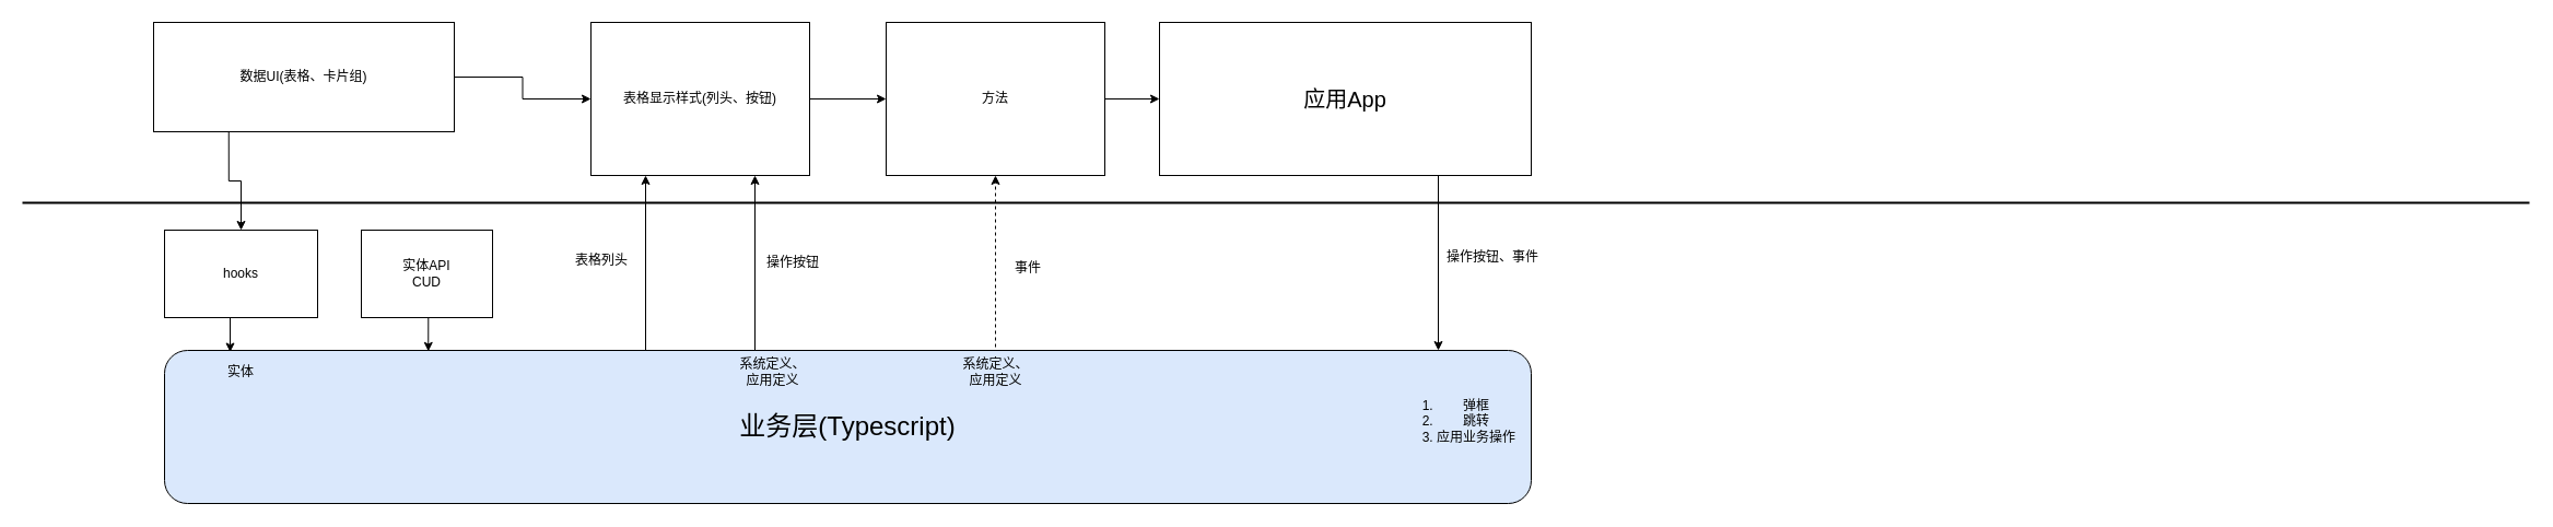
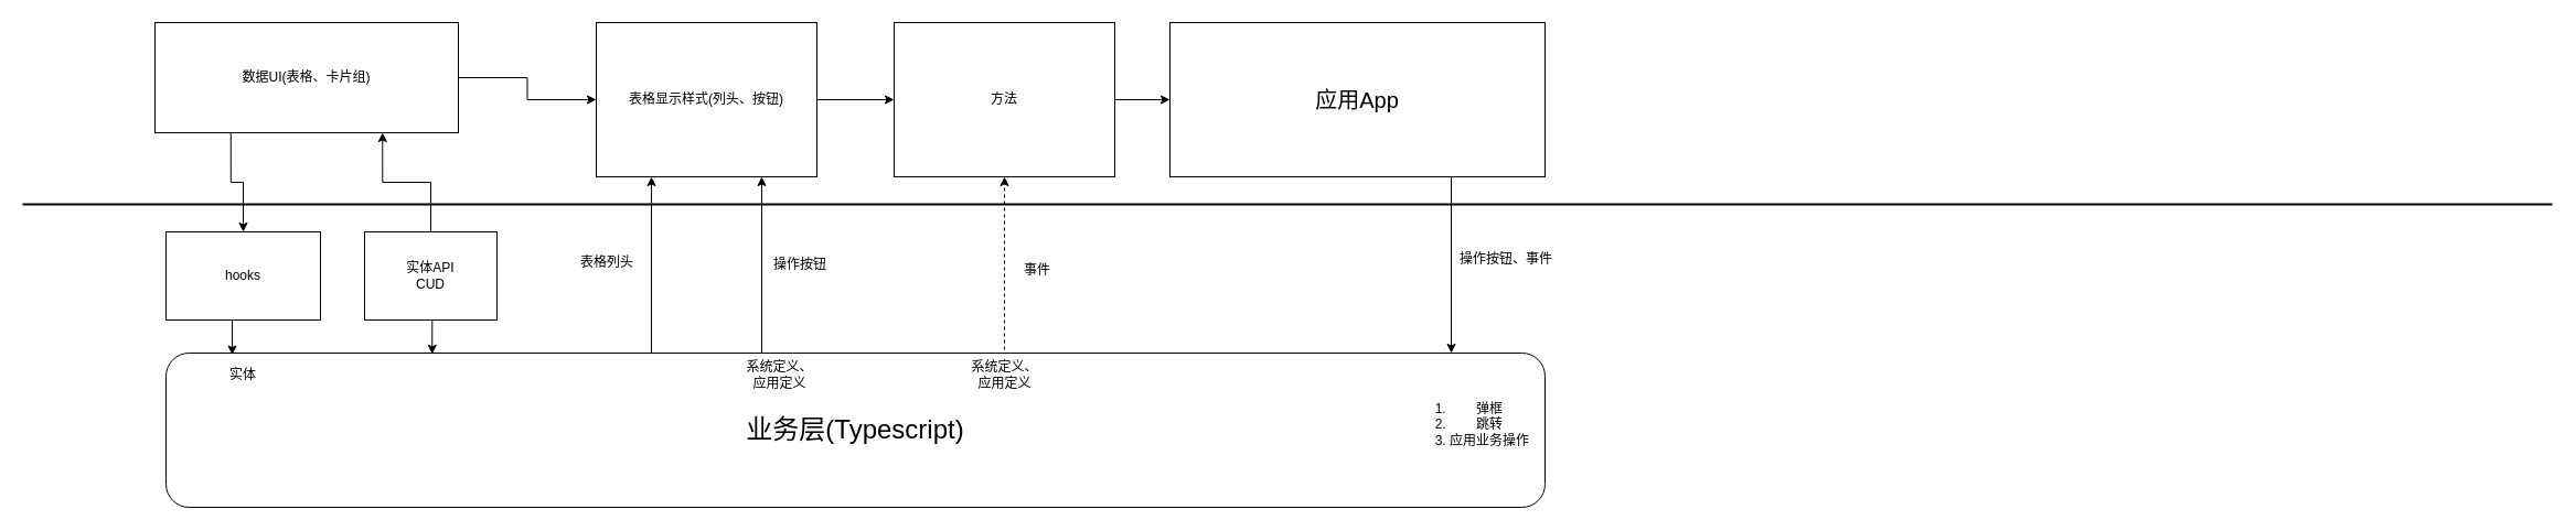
+ <mxCell id="16" style="edgeStyle=orthogonalEdgeStyle;rounded=0;orthogonalLoop=1;jettySize=auto;html=1;exitX=0.5;exitY=0;exitDx=0;exitDy=0;entryX=0.75;entryY=1;entryDx=0;entryDy=0;" parent="1" source="17" target="5" edge="1"><mxGeometry relative="1" as="geometry" /></mxCell>
- <mxCell id="14" value="&lt;font style=&quot;font-size: 24px&quot;&gt;业务层(Typescript)&lt;/font&gt;" style="rounded=1;whiteSpace=wrap;html=1;fillColor=#dae8fc;" parent="1" vertex="1"><mxGeometry x="150" y="320" width="1250" height="140" as="geometry" /></mxCell>
+ <mxCell id="14" value="&lt;font style=&quot;font-size: 24px&quot;&gt;业务层(Typescript)&lt;/font&gt;" style="rounded=1;whiteSpace=wrap;html=1;" parent="1" vertex="1"><mxGeometry x="150" y="320" width="1250" height="140" as="geometry" /></mxCell>
